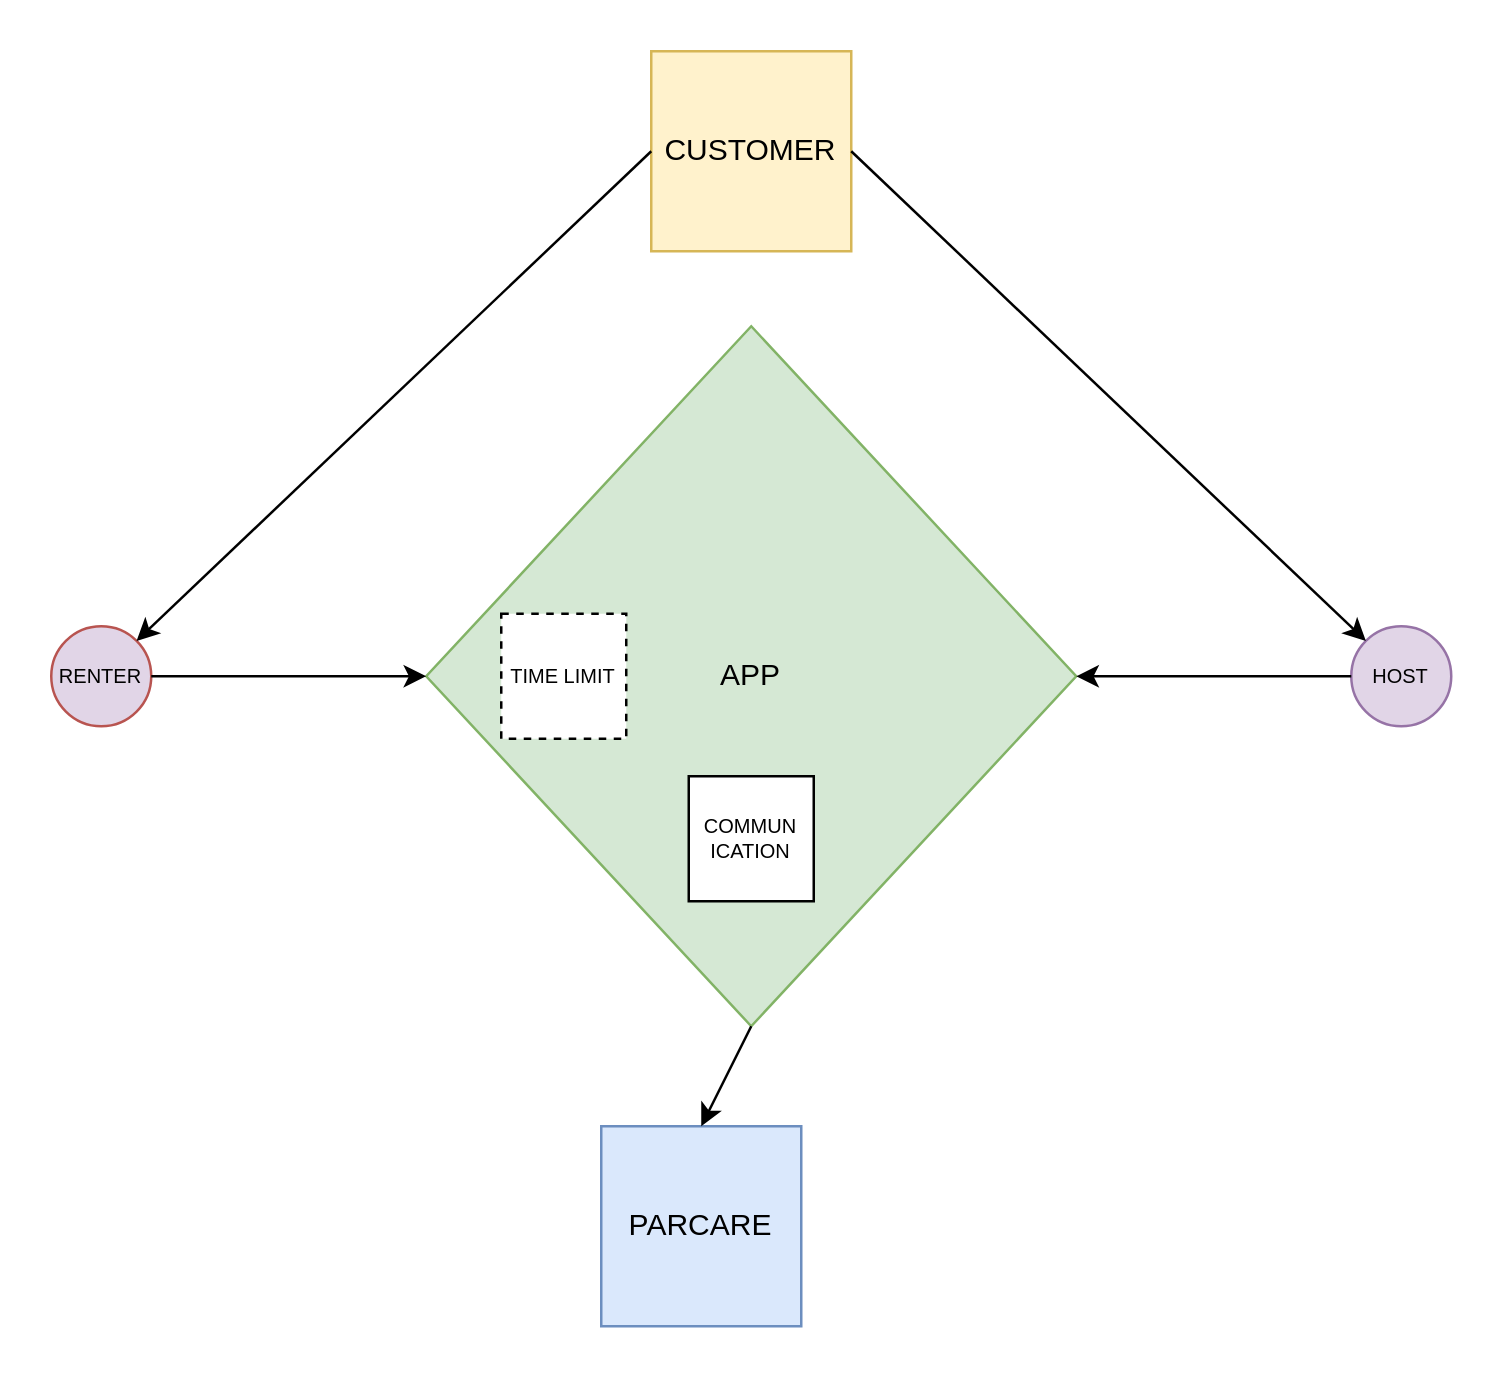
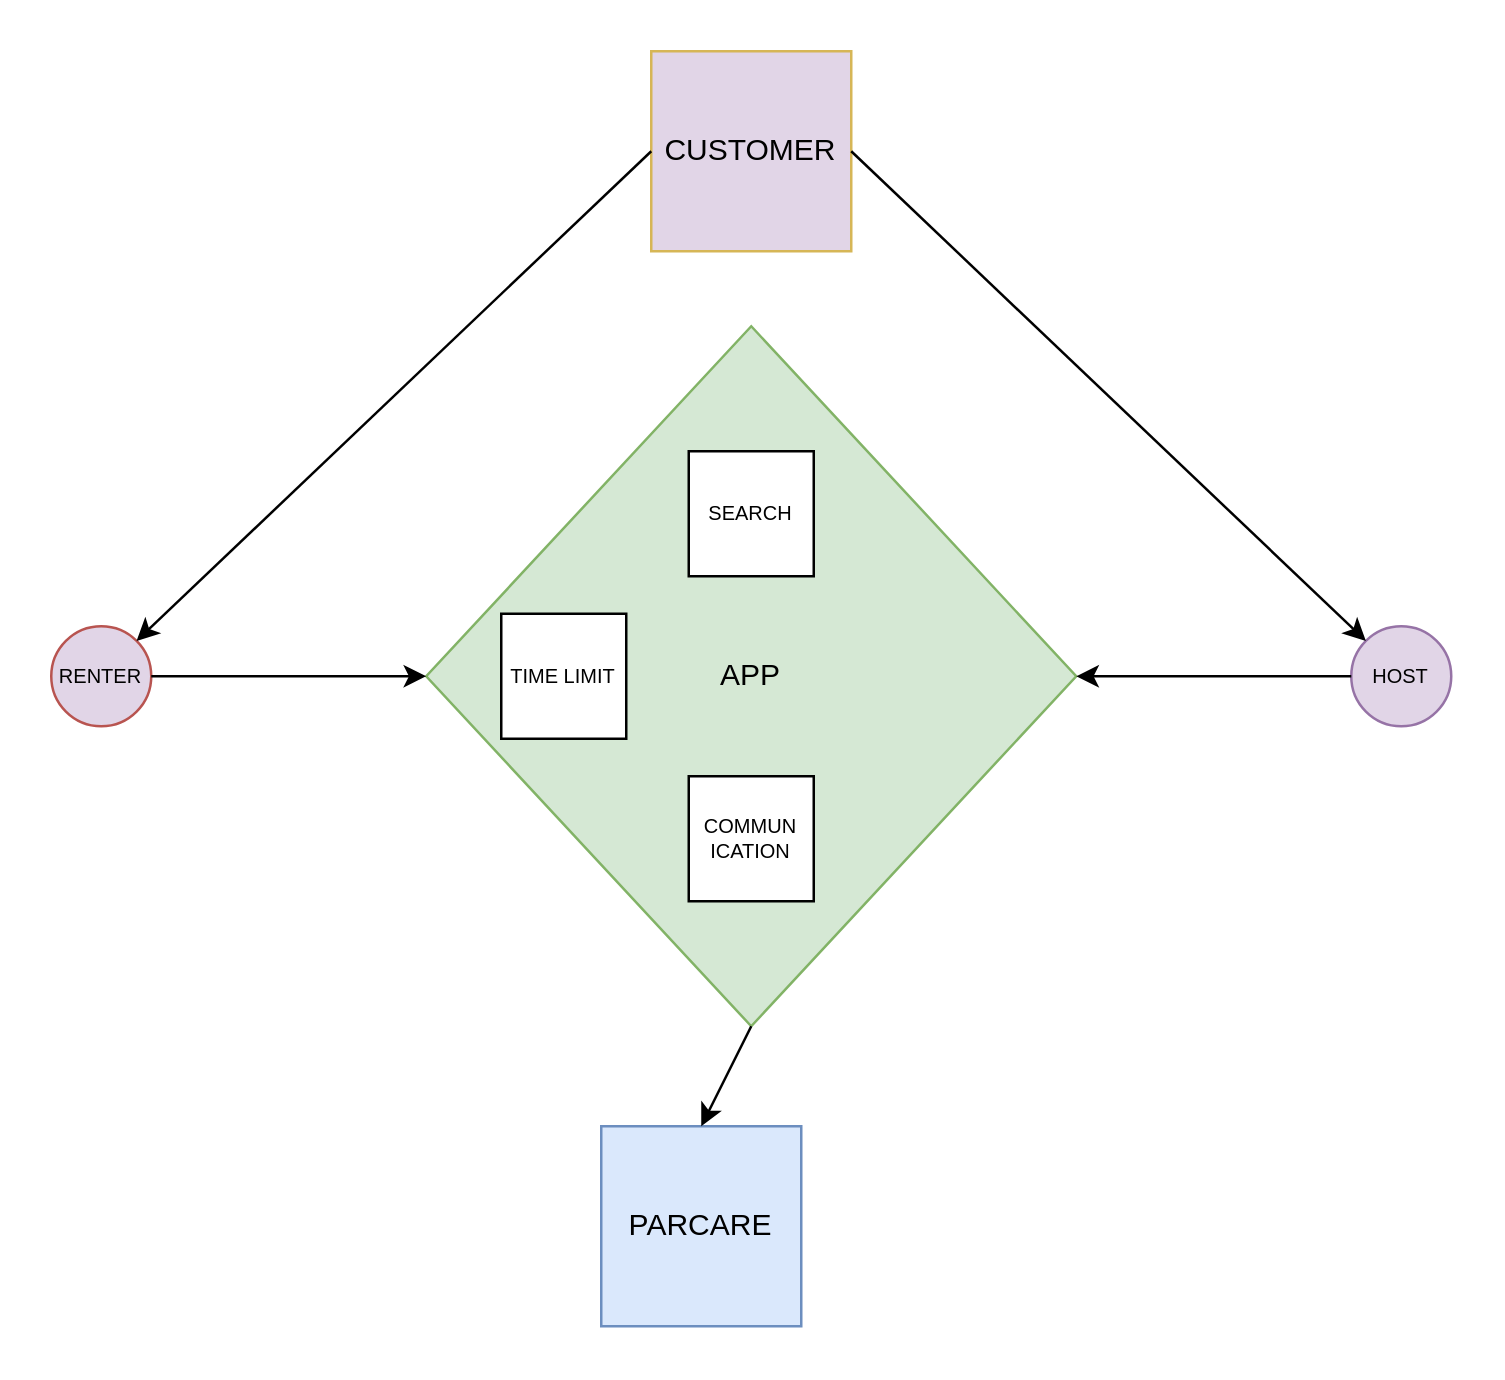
- <mxCell id="3" value="CUSTOMER" style="whiteSpace=wrap;html=1;aspect=fixed;fillColor=#fff2cc;strokeColor=#d6b656;" vertex="1" parent="1"><mxGeometry x="260" y="20" width="80" height="80" as="geometry" /></mxCell>
+ <mxCell id="3" value="CUSTOMER" style="whiteSpace=wrap;html=1;aspect=fixed;fillColor=#e1d5e7;strokeColor=#d6b656;" vertex="1" parent="1"><mxGeometry x="260" y="20" width="80" height="80" as="geometry" /></mxCell>
+ <mxCell id="8" value="SEARCH" style="whiteSpace=wrap;html=1;aspect=fixed;fontSize=8;" vertex="1" parent="1"><mxGeometry x="275" y="180" width="50" height="50" as="geometry" /></mxCell>
- <mxCell id="7" value="TIME LIMIT" style="whiteSpace=wrap;html=1;aspect=fixed;fontSize=8;dashed=1;" vertex="1" parent="1"><mxGeometry x="200" y="245" width="50" height="50" as="geometry" /></mxCell>
+ <mxCell id="7" value="TIME LIMIT" style="whiteSpace=wrap;html=1;aspect=fixed;fontSize=8;" vertex="1" parent="1"><mxGeometry x="200" y="245" width="50" height="50" as="geometry" /></mxCell>
